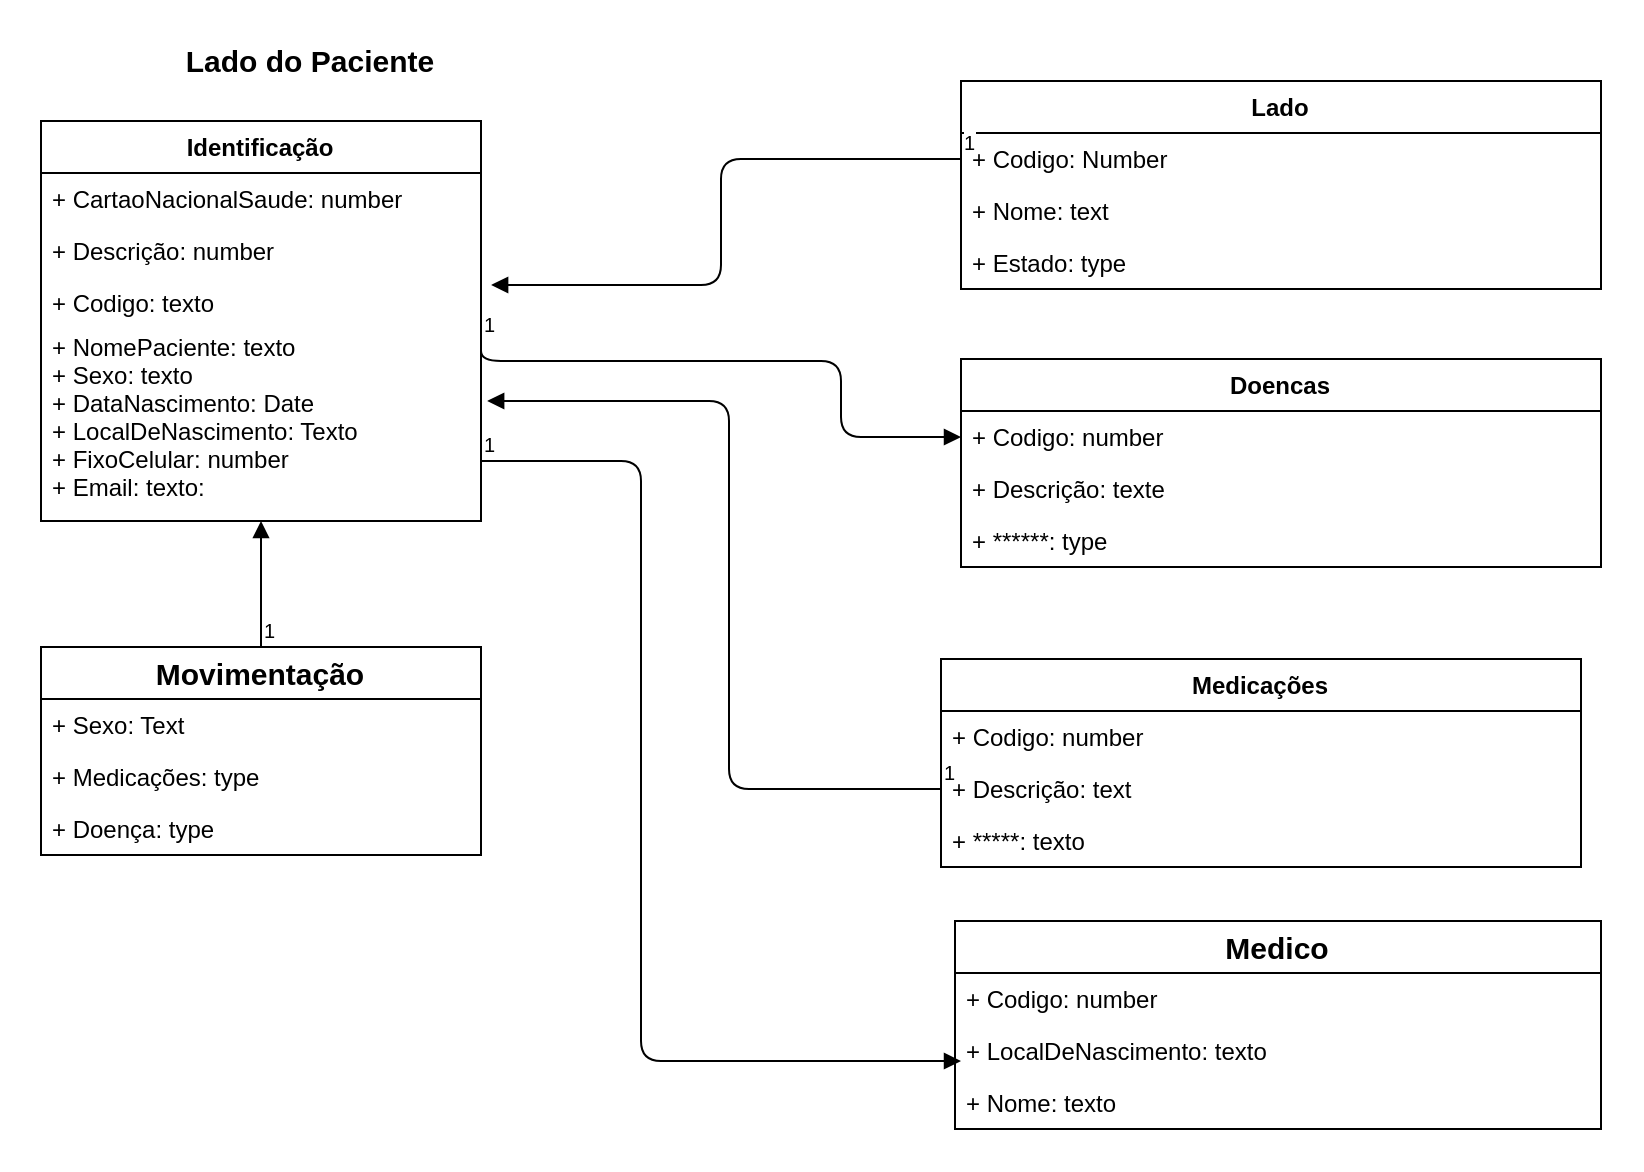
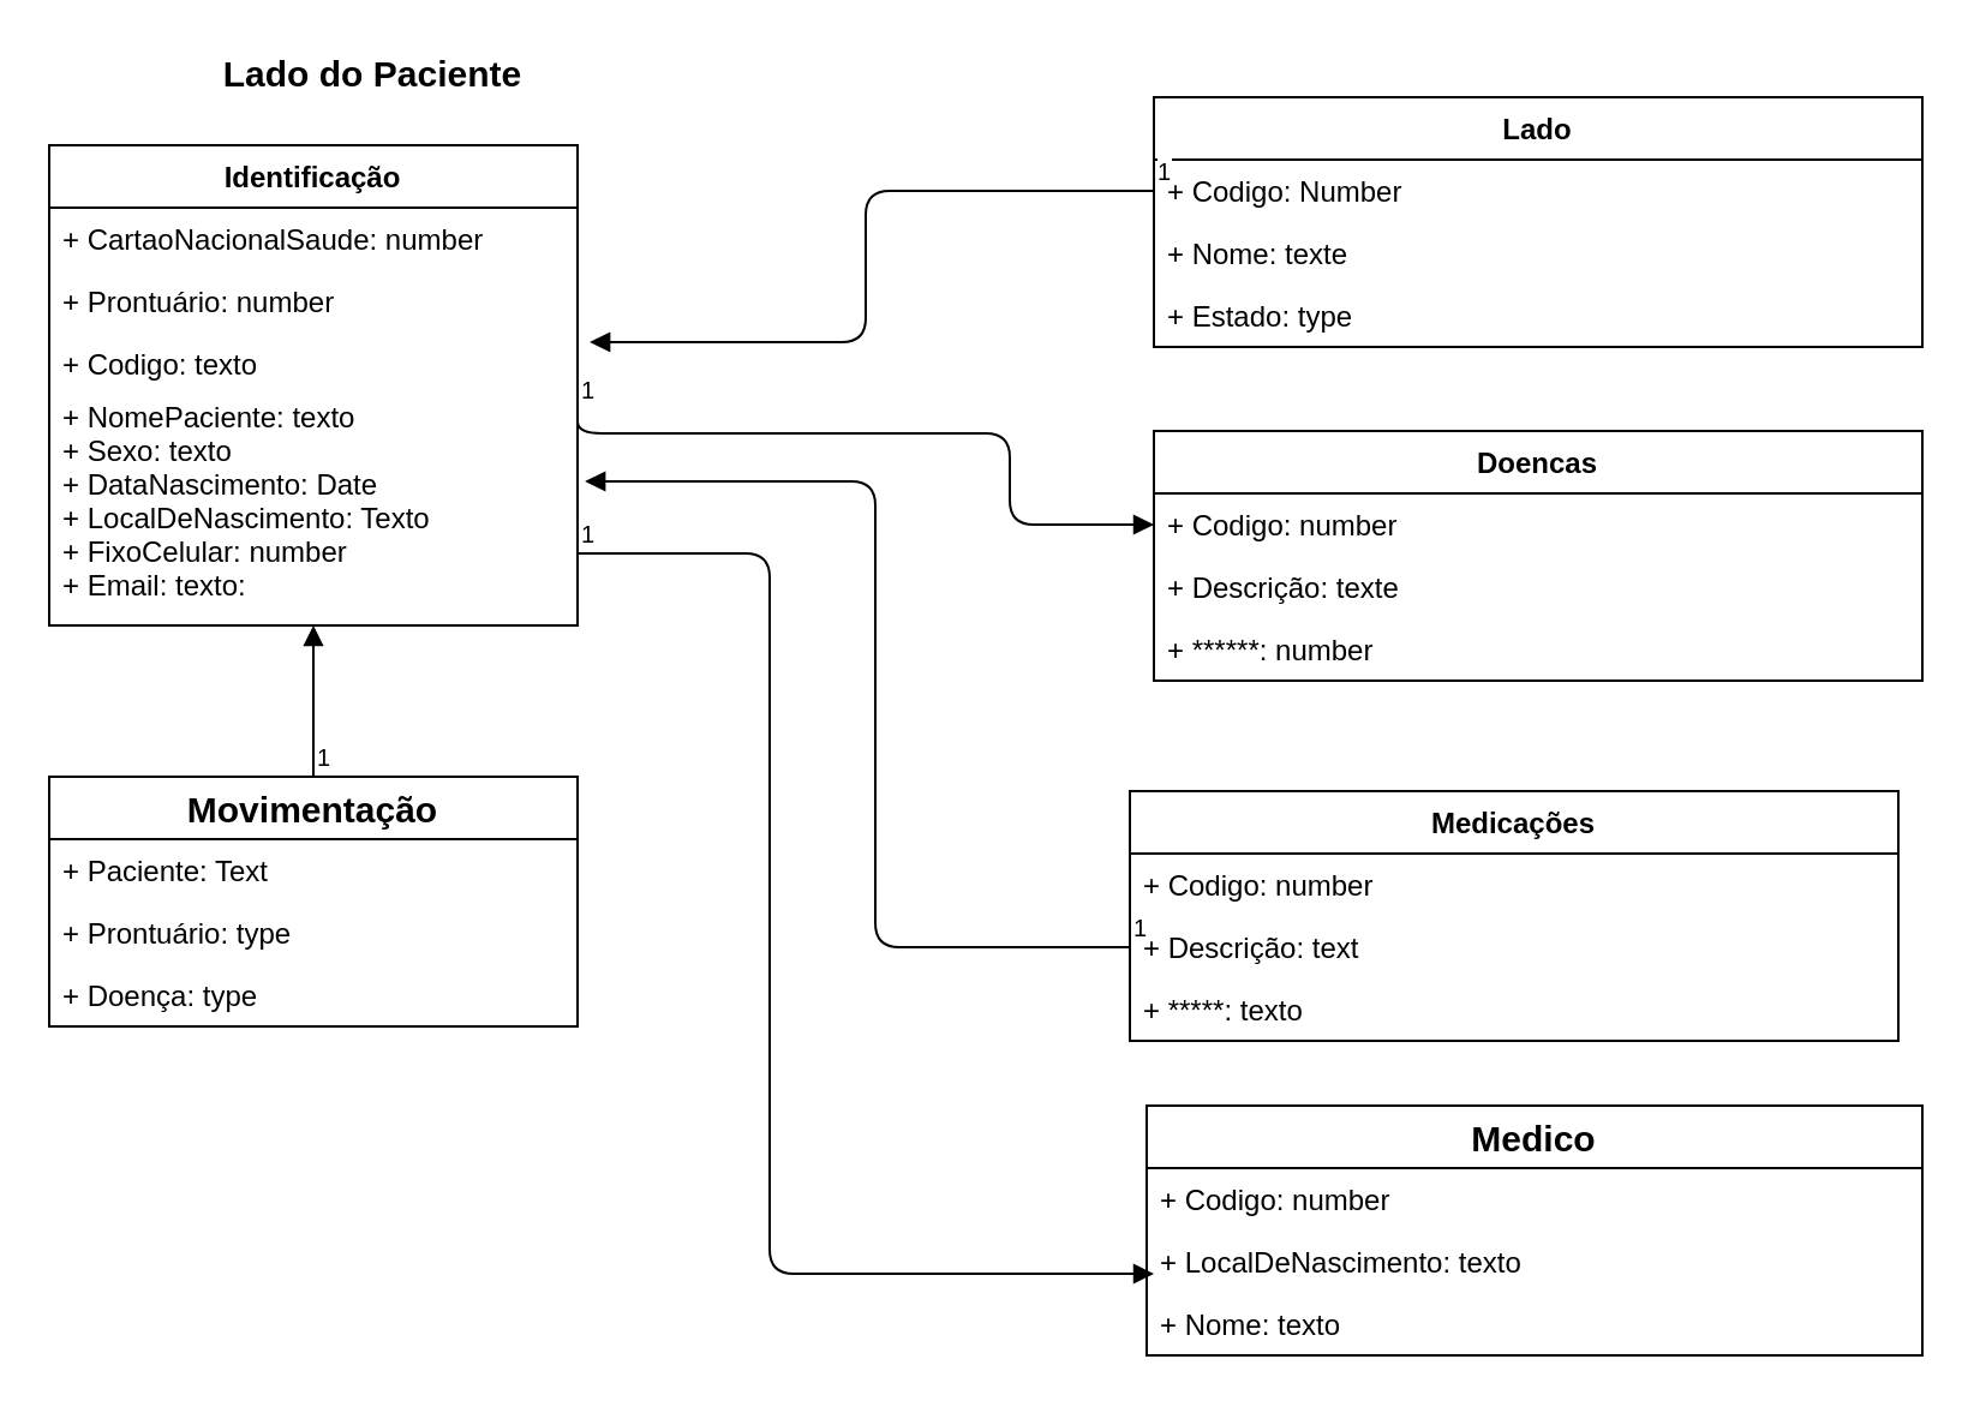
- <mxCell id="9" value="+ Nome: text" style="text;strokeColor=none;fillColor=none;align=left;verticalAlign=top;spacingLeft=4;spacingRight=4;overflow=hidden;rotatable=0;points=[[0,0.5],[1,0.5]];portConstraint=eastwest;" parent="7" vertex="1"><mxGeometry y="52" width="320" height="26" as="geometry" /></mxCell>
+ <mxCell id="9" value="+ Nome: texte" style="text;strokeColor=none;fillColor=none;align=left;verticalAlign=top;spacingLeft=4;spacingRight=4;overflow=hidden;rotatable=0;points=[[0,0.5],[1,0.5]];portConstraint=eastwest;" parent="7" vertex="1"><mxGeometry y="52" width="320" height="26" as="geometry" /></mxCell>
- <mxCell id="4" value="+ Descrição: number" style="text;strokeColor=none;fillColor=none;align=left;verticalAlign=top;spacingLeft=4;spacingRight=4;overflow=hidden;rotatable=0;points=[[0,0.5],[1,0.5]];portConstraint=eastwest;" parent="2" vertex="1"><mxGeometry y="52" width="220" height="26" as="geometry" /></mxCell>
+ <mxCell id="4" value="+ Prontuário: number" style="text;strokeColor=none;fillColor=none;align=left;verticalAlign=top;spacingLeft=4;spacingRight=4;overflow=hidden;rotatable=0;points=[[0,0.5],[1,0.5]];portConstraint=eastwest;" parent="2" vertex="1"><mxGeometry y="52" width="220" height="26" as="geometry" /></mxCell>
- <mxCell id="14" value="+ ******: type" style="text;strokeColor=none;fillColor=none;align=left;verticalAlign=top;spacingLeft=4;spacingRight=4;overflow=hidden;rotatable=0;points=[[0,0.5],[1,0.5]];portConstraint=eastwest;" parent="11" vertex="1"><mxGeometry y="78" width="320" height="26" as="geometry" /></mxCell>
+ <mxCell id="14" value="+ ******: number" style="text;strokeColor=none;fillColor=none;align=left;verticalAlign=top;spacingLeft=4;spacingRight=4;overflow=hidden;rotatable=0;points=[[0,0.5],[1,0.5]];portConstraint=eastwest;" parent="11" vertex="1"><mxGeometry y="78" width="320" height="26" as="geometry" /></mxCell>
- <mxCell id="25" value="+ Sexo: Text" style="text;strokeColor=none;fillColor=none;align=left;verticalAlign=top;spacingLeft=4;spacingRight=4;overflow=hidden;rotatable=0;points=[[0,0.5],[1,0.5]];portConstraint=eastwest;" parent="24" vertex="1"><mxGeometry y="26" width="220" height="26" as="geometry" /></mxCell>
+ <mxCell id="25" value="+ Paciente: Text" style="text;strokeColor=none;fillColor=none;align=left;verticalAlign=top;spacingLeft=4;spacingRight=4;overflow=hidden;rotatable=0;points=[[0,0.5],[1,0.5]];portConstraint=eastwest;" parent="24" vertex="1"><mxGeometry y="26" width="220" height="26" as="geometry" /></mxCell>
- <mxCell id="26" value="+ Medicações: type" style="text;strokeColor=none;fillColor=none;align=left;verticalAlign=top;spacingLeft=4;spacingRight=4;overflow=hidden;rotatable=0;points=[[0,0.5],[1,0.5]];portConstraint=eastwest;" parent="24" vertex="1"><mxGeometry y="52" width="220" height="26" as="geometry" /></mxCell>
+ <mxCell id="26" value="+ Prontuário: type" style="text;strokeColor=none;fillColor=none;align=left;verticalAlign=top;spacingLeft=4;spacingRight=4;overflow=hidden;rotatable=0;points=[[0,0.5],[1,0.5]];portConstraint=eastwest;" parent="24" vertex="1"><mxGeometry y="52" width="220" height="26" as="geometry" /></mxCell>
